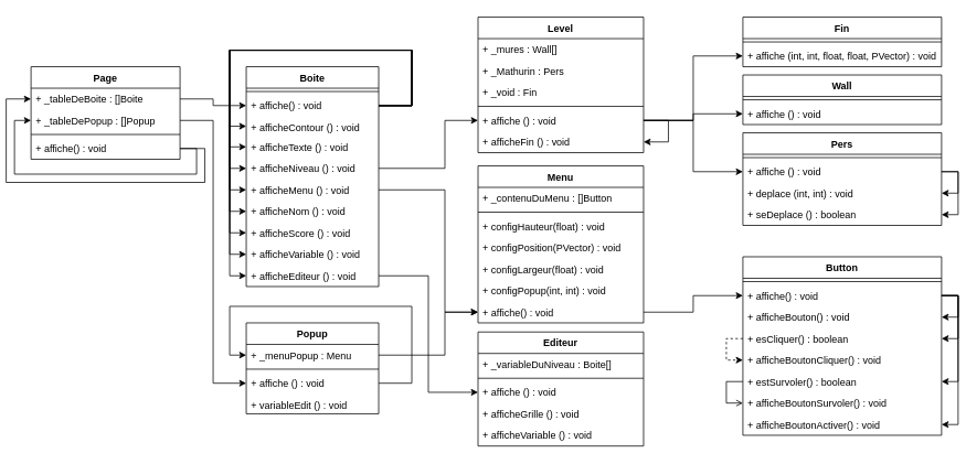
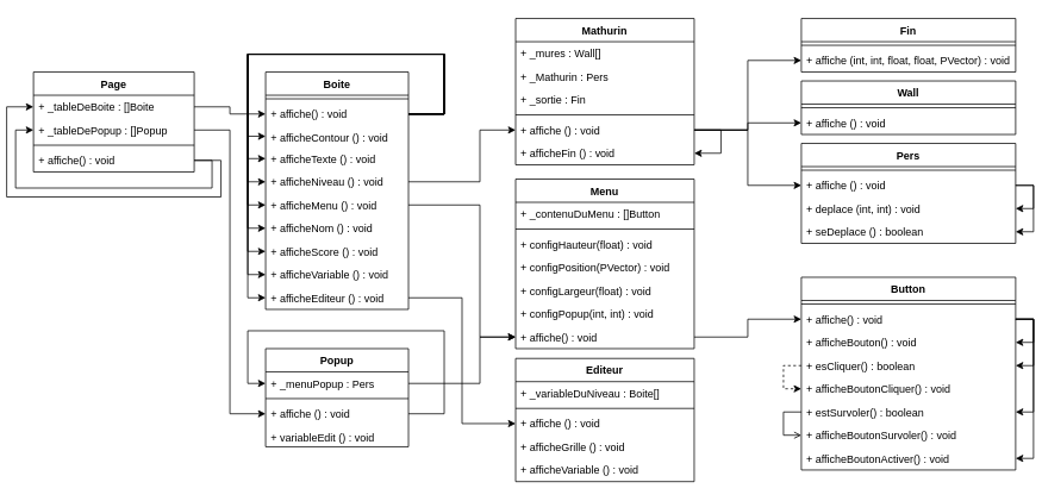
- <mxCell id="51" value="Level" style="swimlane;fontStyle=1;align=center;verticalAlign=top;childLayout=stackLayout;horizontal=1;startSize=26;horizontalStack=0;resizeParent=1;resizeParentMax=0;resizeLast=0;collapsible=1;marginBottom=0;" parent="1" vertex="1"><mxGeometry x="560" y="20" width="200" height="164" as="geometry"><mxRectangle x="250" y="40" width="60" height="26" as="alternateBounds" /></mxGeometry></mxCell>
+ <mxCell id="51" value="Mathurin" style="swimlane;fontStyle=1;align=center;verticalAlign=top;childLayout=stackLayout;horizontal=1;startSize=26;horizontalStack=0;resizeParent=1;resizeParentMax=0;resizeLast=0;collapsible=1;marginBottom=0;" parent="1" vertex="1"><mxGeometry x="560" y="20" width="200" height="164" as="geometry"><mxRectangle x="250" y="40" width="60" height="26" as="alternateBounds" /></mxGeometry></mxCell>
- <mxCell id="54" value="+ _void : Fin" style="text;strokeColor=none;fillColor=none;align=left;verticalAlign=top;spacingLeft=4;spacingRight=4;overflow=hidden;rotatable=0;points=[[0,0.5],[1,0.5]];portConstraint=eastwest;" parent="51" vertex="1"><mxGeometry y="78" width="200" height="26" as="geometry" /></mxCell>
+ <mxCell id="54" value="+ _sortie : Fin" style="text;strokeColor=none;fillColor=none;align=left;verticalAlign=top;spacingLeft=4;spacingRight=4;overflow=hidden;rotatable=0;points=[[0,0.5],[1,0.5]];portConstraint=eastwest;" parent="51" vertex="1"><mxGeometry y="78" width="200" height="26" as="geometry" /></mxCell>
- <mxCell id="80" value="+ _menuPopup : Menu" style="text;strokeColor=none;fillColor=none;align=left;verticalAlign=top;spacingLeft=4;spacingRight=4;overflow=hidden;rotatable=0;points=[[0,0.5],[1,0.5]];portConstraint=eastwest;" vertex="1" parent="79"><mxGeometry y="26" width="160" height="26" as="geometry" /></mxCell>
+ <mxCell id="80" value="+ _menuPopup : Pers" style="text;strokeColor=none;fillColor=none;align=left;verticalAlign=top;spacingLeft=4;spacingRight=4;overflow=hidden;rotatable=0;points=[[0,0.5],[1,0.5]];portConstraint=eastwest;" vertex="1" parent="79"><mxGeometry y="26" width="160" height="26" as="geometry" /></mxCell>
